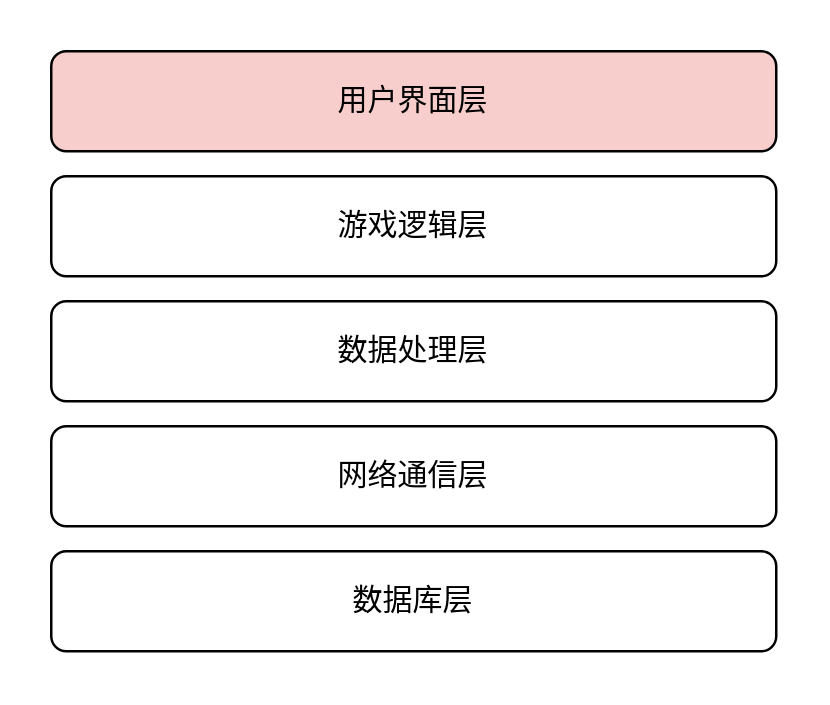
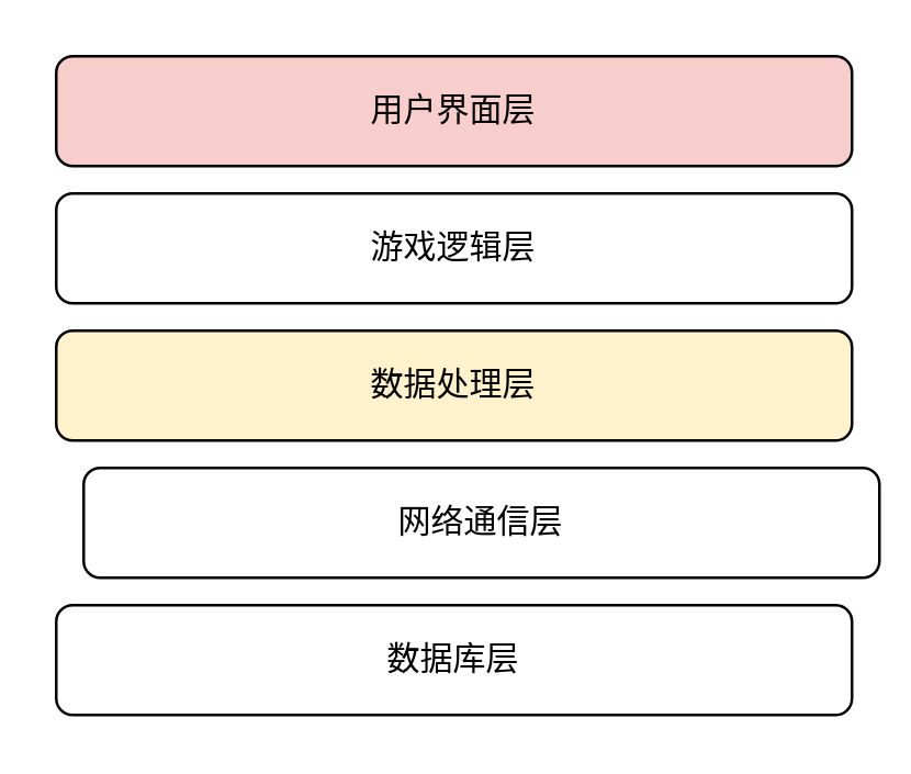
- <mxCell id="4" value="数据处理层" style="rounded=1;whiteSpace=wrap;html=1;fontSize=12;glass=0;strokeWidth=1;shadow=0;" vertex="1" parent="1"><mxGeometry x="20" y="120" width="290" height="40" as="geometry" /></mxCell>
+ <mxCell id="4" value="数据处理层" style="rounded=1;whiteSpace=wrap;html=1;fontSize=12;glass=0;strokeWidth=1;shadow=0;fillColor=#fff2cc;" vertex="1" parent="1"><mxGeometry x="20" y="120" width="290" height="40" as="geometry" /></mxCell>
- <mxCell id="5" value="网络通信层" style="rounded=1;whiteSpace=wrap;html=1;fontSize=12;glass=0;strokeWidth=1;shadow=0;" vertex="1" parent="1"><mxGeometry x="20" y="170" width="290" height="40" as="geometry" /></mxCell>
+ <mxCell id="5" value="网络通信层" style="rounded=1;whiteSpace=wrap;html=1;fontSize=12;glass=0;strokeWidth=1;shadow=0;" vertex="1" parent="1"><mxGeometry x="30" y="170" width="290" height="40" as="geometry" /></mxCell>
